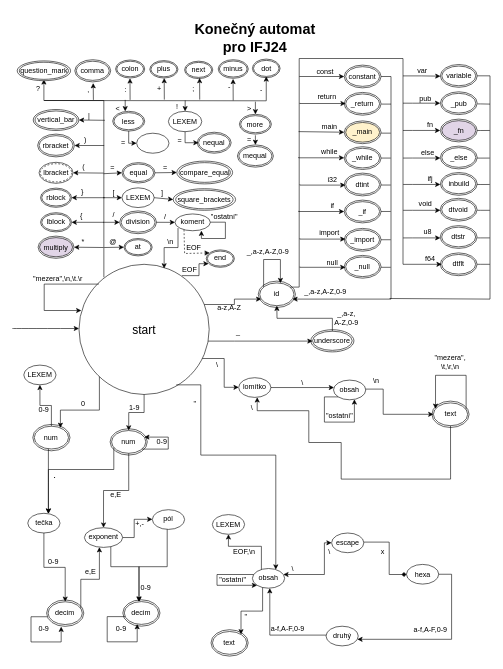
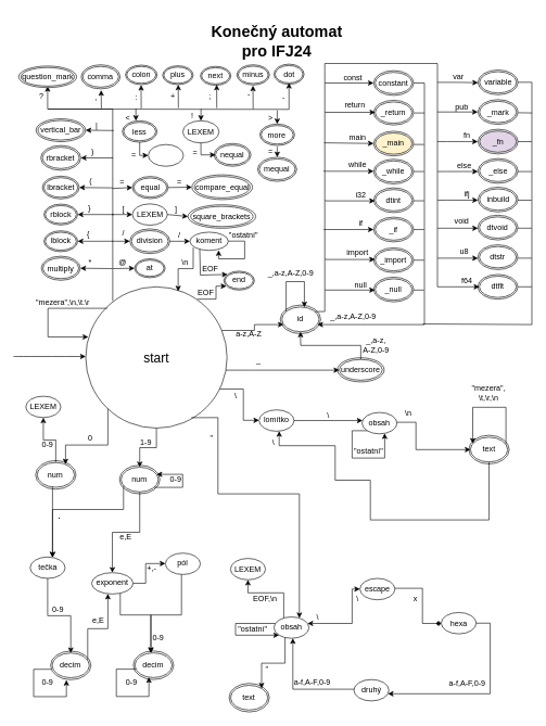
- <mxCell id="164" value="_pub" style="ellipse;whiteSpace=wrap;html=1;spacing=2;" parent="162" vertex="1"><mxGeometry x="2.427" y="2.591" width="56.636" height="32.818" as="geometry" /></mxCell>
+ <mxCell id="164" value="_mark" style="ellipse;whiteSpace=wrap;html=1;spacing=2;" parent="162" vertex="1"><mxGeometry x="2.427" y="2.591" width="56.636" height="32.818" as="geometry" /></mxCell>
- <mxCell id="13" value="lbracket" style="ellipse;whiteSpace=wrap;html=1;spacing=2;dashed=1;" parent="11" vertex="1"><mxGeometry x="2.236" y="2.386" width="52.168" height="30.227" as="geometry" /></mxCell>
+ <mxCell id="13" value="lbracket" style="ellipse;whiteSpace=wrap;html=1;spacing=2;" parent="11" vertex="1"><mxGeometry x="2.236" y="2.386" width="52.168" height="30.227" as="geometry" /></mxCell>
- <mxCell id="45" value="multiply" style="ellipse;whiteSpace=wrap;html=1;spacing=2;fillColor=#e1d5e7;" parent="43" vertex="1"><mxGeometry x="2.363" y="2.523" width="55.143" height="31.955" as="geometry" /></mxCell>
+ <mxCell id="45" value="multiply" style="ellipse;whiteSpace=wrap;html=1;spacing=2;" parent="43" vertex="1"><mxGeometry x="2.363" y="2.523" width="55.143" height="31.955" as="geometry" /></mxCell>
- <mxCell id="132" style="edgeStyle=orthogonalEdgeStyle;rounded=0;orthogonalLoop=1;jettySize=auto;html=1;exitX=0.255;exitY=0.94;exitDx=0;exitDy=0;entryX=0.09;entryY=0.121;entryDx=0;entryDy=0;entryPerimeter=0;exitPerimeter=0;dashed=1;" parent="1" source="80" target="140" edge="1"><mxGeometry relative="1" as="geometry"><Array as="points"><mxPoint x="307" y="382" /><mxPoint x="307" y="422" /></Array></mxGeometry></mxCell>
+ <mxCell id="132" style="edgeStyle=orthogonalEdgeStyle;rounded=0;orthogonalLoop=1;jettySize=auto;html=1;exitX=0.255;exitY=0.94;exitDx=0;exitDy=0;entryX=0.09;entryY=0.121;entryDx=0;entryDy=0;entryPerimeter=0;exitPerimeter=0;" parent="1" source="80" target="140" edge="1"><mxGeometry relative="1" as="geometry"><Array as="points"><mxPoint x="307" y="382" /><mxPoint x="307" y="422" /></Array></mxGeometry></mxCell>
